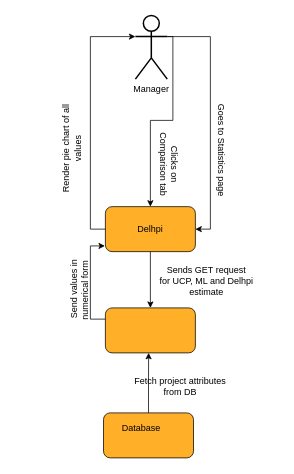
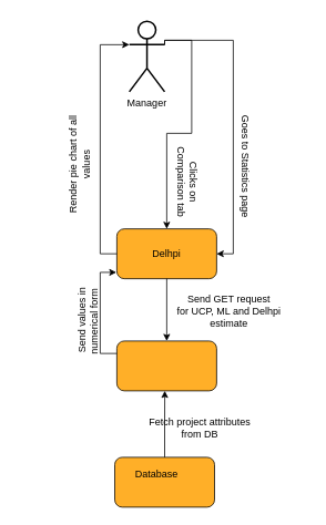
- <mxCell id="9" value="Manager" style="shape=umlActor;verticalLabelPosition=bottom;verticalAlign=top;html=1;outlineConnect=0;rounded=1;strokeWidth=2;fontSize=12;" parent="1" vertex="1"><mxGeometry x="180" y="20" width="42.5" height="85" as="geometry" /></mxCell>
+ <mxCell id="9" value="Manager" style="shape=umlActor;verticalLabelPosition=bottom;verticalAlign=top;html=1;outlineConnect=0;rounded=1;strokeWidth=2;fontSize=12;" parent="1" vertex="1"><mxGeometry x="155" y="25" width="42.5" height="85" as="geometry" /></mxCell>
- <mxCell id="15" value="Sends GET request&lt;br&gt;for UCP, ML and Delhpi estimate" style="text;html=1;strokeColor=none;fillColor=none;align=center;verticalAlign=middle;whiteSpace=wrap;rounded=0;" parent="1" vertex="1"><mxGeometry x="200" y="359.43" width="150" height="30" as="geometry" /></mxCell>
+ <mxCell id="15" value="Send GET request&lt;br&gt;for UCP, ML and Delhpi estimate" style="text;html=1;strokeColor=none;fillColor=none;align=center;verticalAlign=middle;whiteSpace=wrap;rounded=0;" parent="1" vertex="1"><mxGeometry x="200" y="359.43" width="150" height="30" as="geometry" /></mxCell>
